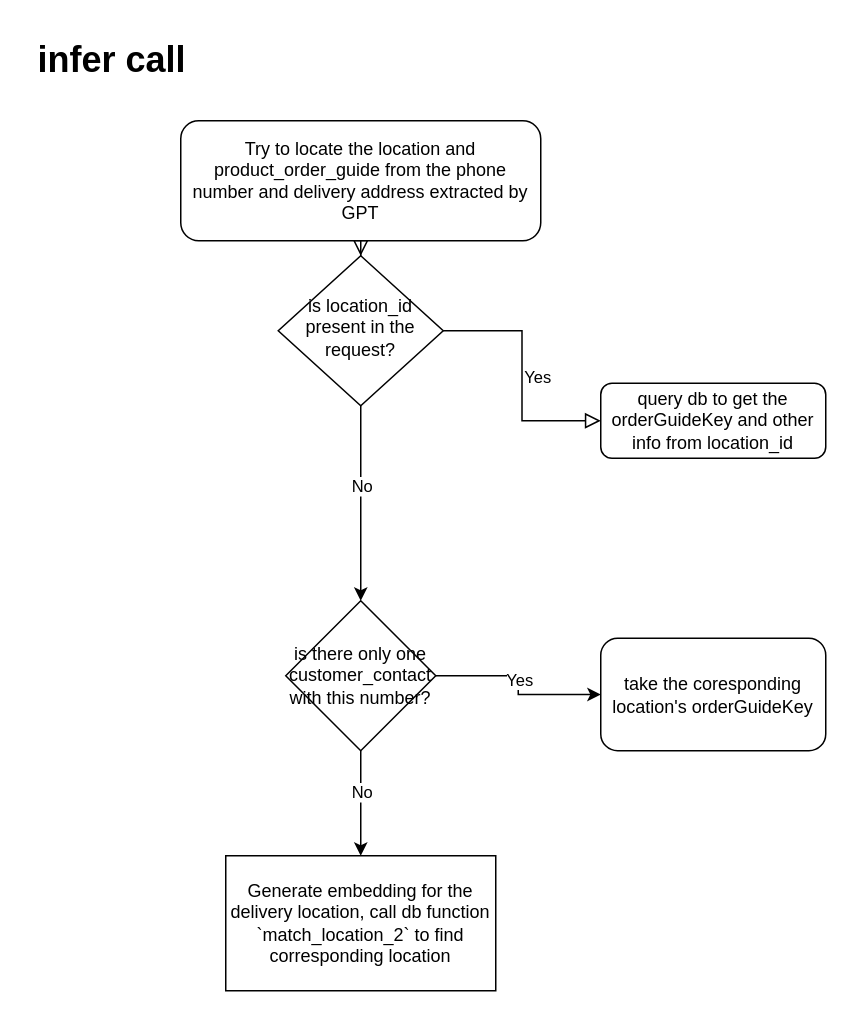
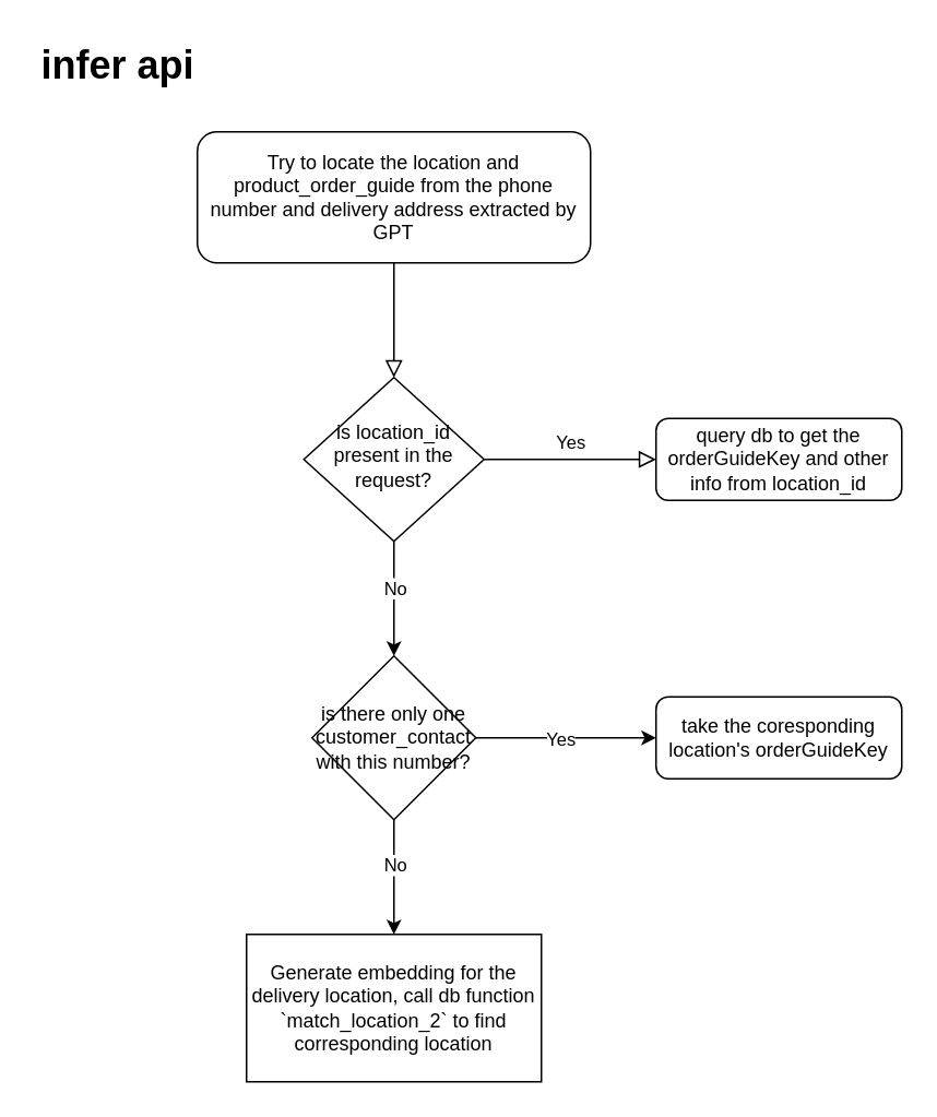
- <mxCell id="9" value="&lt;h1&gt;infer call&lt;/h1&gt;" style="text;html=1;strokeColor=none;fillColor=none;spacing=5;spacingTop=-20;whiteSpace=wrap;overflow=hidden;rounded=0;" vertex="1" parent="1"><mxGeometry width="190" height="40" as="geometry" x="20" y="20" /></mxCell>
+ <mxCell id="9" value="&lt;h1&gt;infer api&lt;/h1&gt;" style="text;html=1;strokeColor=none;fillColor=none;spacing=5;spacingTop=-20;whiteSpace=wrap;overflow=hidden;rounded=0;" vertex="1" parent="1"><mxGeometry width="190" height="40" as="geometry" x="20" y="20" /></mxCell>
- <mxCell id="7" value="is location_id present in the request?" style="rhombus;whiteSpace=wrap;html=1;shadow=0;fontFamily=Helvetica;fontSize=12;align=center;strokeWidth=1;spacing=6;spacingTop=-4;" parent="1" vertex="1"><mxGeometry x="185" y="170" width="110" height="100" as="geometry" /></mxCell>
+ <mxCell id="7" value="is location_id present in the request?" style="rhombus;whiteSpace=wrap;html=1;shadow=0;fontFamily=Helvetica;fontSize=12;align=center;strokeWidth=1;spacing=6;spacingTop=-4;" parent="1" vertex="1"><mxGeometry x="185" y="230" width="110" height="100" as="geometry" /></mxCell>
- <mxCell id="15" value="take the coresponding location's orderGuideKey" style="rounded=1;whiteSpace=wrap;html=1;fontSize=12;glass=0;strokeWidth=1;shadow=0;" vertex="1" parent="1"><mxGeometry x="400" y="425" width="150" height="75" as="geometry" /></mxCell>
+ <mxCell id="15" value="take the coresponding location's orderGuideKey" style="rounded=1;whiteSpace=wrap;html=1;fontSize=12;glass=0;strokeWidth=1;shadow=0;" vertex="1" parent="1"><mxGeometry x="400" y="425" width="150" height="50" as="geometry" /></mxCell>
